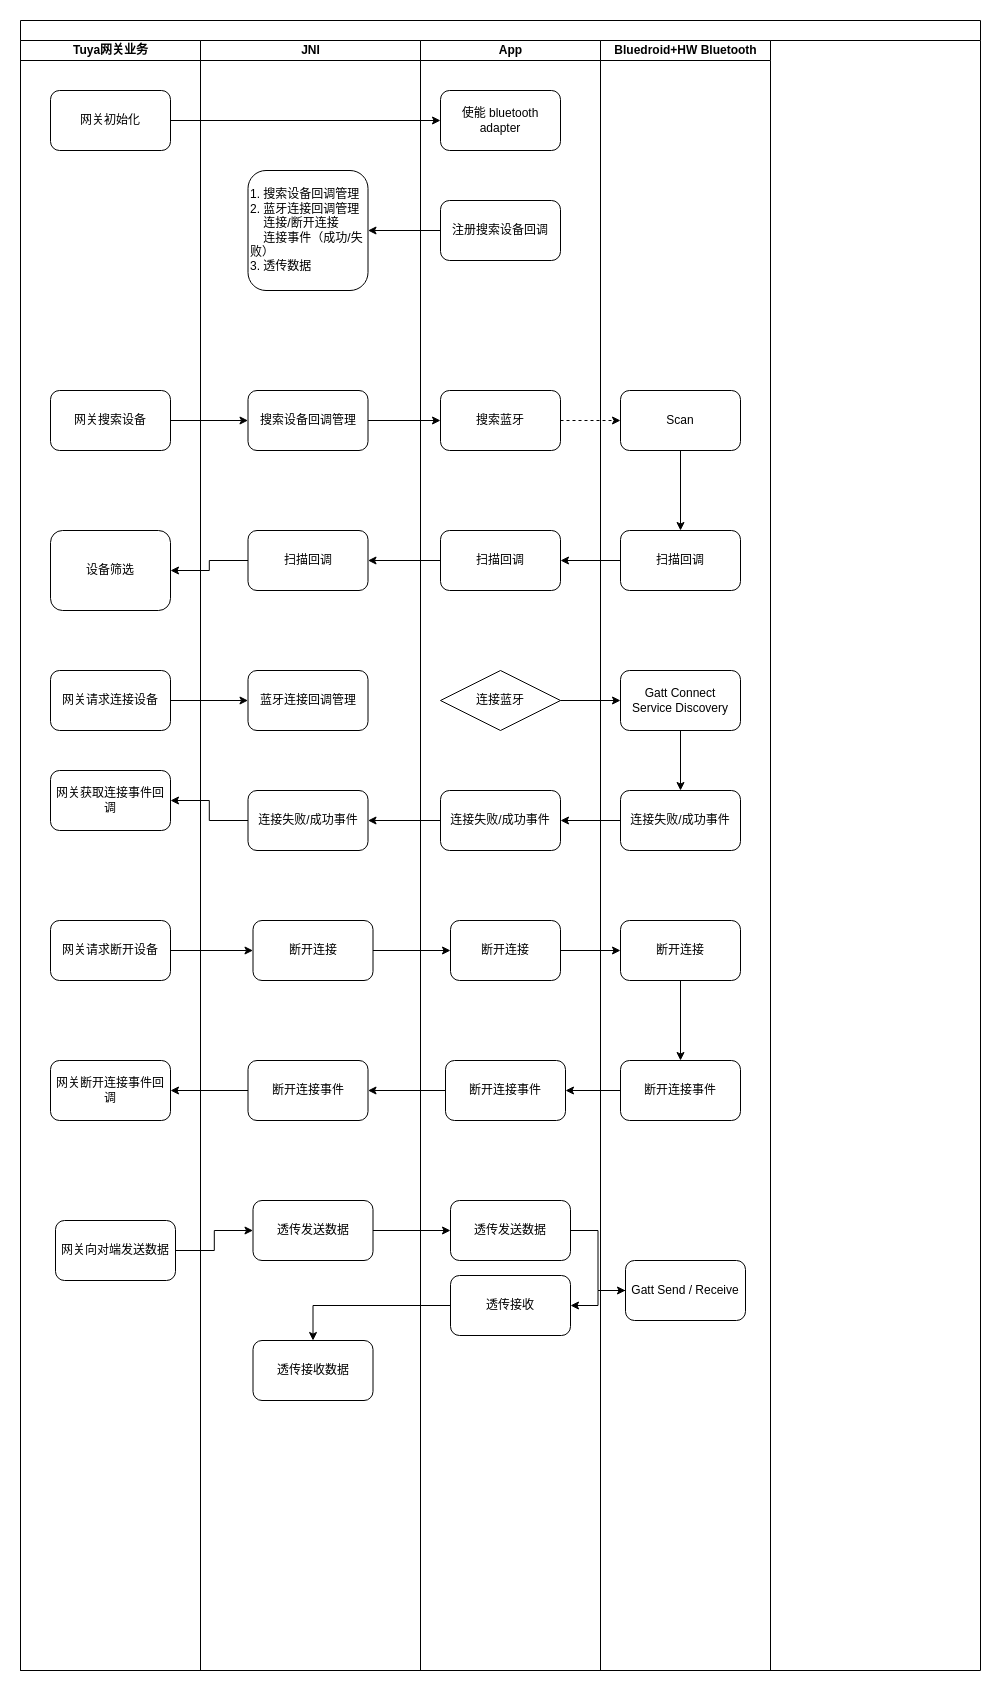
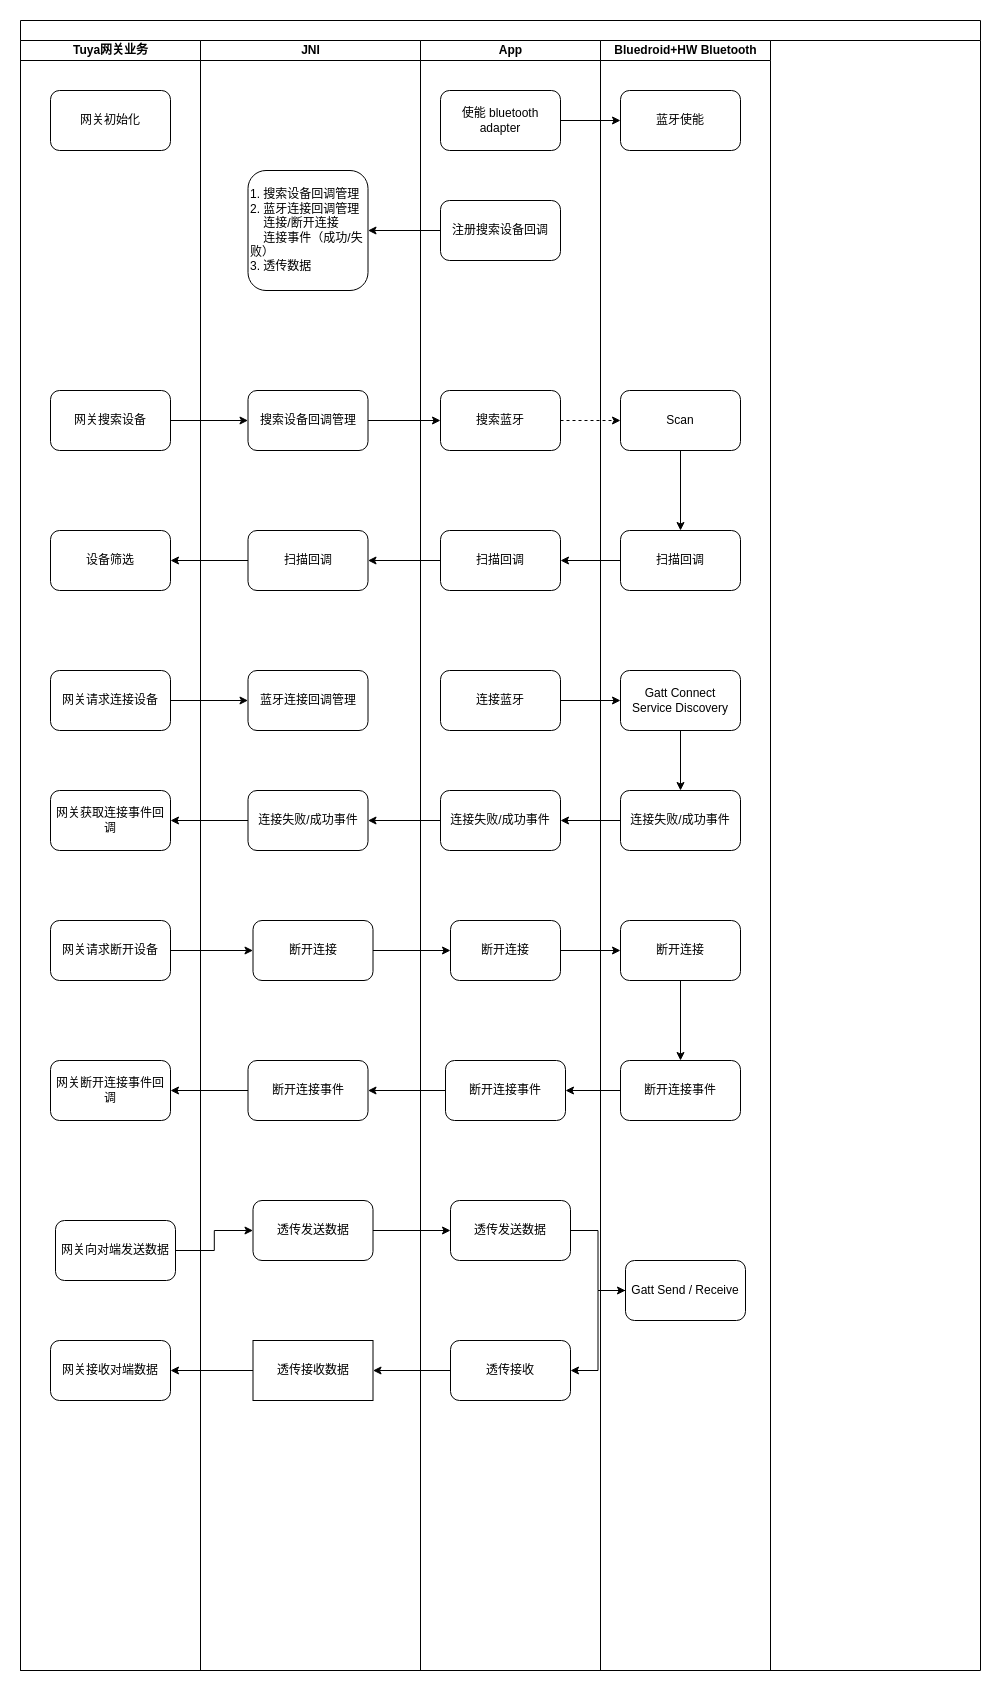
- <mxCell id="44" value="" style="endArrow=classic;html=1;exitX=1;exitY=0.5;exitDx=0;exitDy=0;" edge="1" parent="2" source="4" target="22"><mxGeometry width="50" height="50" relative="1" as="geometry"><mxPoint x="280" y="180" as="sourcePoint" /><mxPoint x="200" y="110" as="targetPoint" /></mxGeometry></mxCell>
+ <mxCell id="47" style="edgeStyle=orthogonalEdgeStyle;rounded=0;orthogonalLoop=1;jettySize=auto;html=1;exitX=1;exitY=0.5;exitDx=0;exitDy=0;entryX=0;entryY=0.5;entryDx=0;entryDy=0;" edge="1" parent="2" source="22" target="33"><mxGeometry relative="1" as="geometry" /></mxCell>
+ <mxCell id="33" value="蓝牙使能" style="rounded=1;whiteSpace=wrap;html=1;" vertex="1" parent="32"><mxGeometry x="20" y="50" width="120" height="60" as="geometry" /></mxCell>
- <mxCell id="6" value="设备筛选" style="whiteSpace=wrap;html=1;rounded=1;" vertex="1" parent="3"><mxGeometry x="30" y="490" width="120" height="80" as="geometry" /></mxCell>
+ <mxCell id="6" value="设备筛选" style="whiteSpace=wrap;html=1;rounded=1;" vertex="1" parent="3"><mxGeometry x="30" y="490" width="120" height="60" as="geometry" /></mxCell>
- <mxCell id="26" value="连接蓝牙" style="rhombus;whiteSpace=wrap;html=1;" vertex="1" parent="21"><mxGeometry x="20" y="630" width="120" height="60" as="geometry" /></mxCell>
+ <mxCell id="26" value="连接蓝牙" style="whiteSpace=wrap;html=1;rounded=1;" vertex="1" parent="21"><mxGeometry x="20" y="630" width="120" height="60" as="geometry" /></mxCell>
- <mxCell id="7" value="网关获取连接事件回调" style="whiteSpace=wrap;html=1;rounded=1;" vertex="1" parent="3"><mxGeometry x="30" y="730" width="120" height="60" as="geometry" /></mxCell>
+ <mxCell id="7" value="网关获取连接事件回调" style="whiteSpace=wrap;html=1;rounded=1;" vertex="1" parent="3"><mxGeometry x="30" y="750" width="120" height="60" as="geometry" /></mxCell>
- <mxCell id="31" value="透传接收" style="whiteSpace=wrap;html=1;rounded=1;" vertex="1" parent="21"><mxGeometry x="30" y="1235" width="120" height="60" as="geometry" /></mxCell>
+ <mxCell id="31" value="透传接收" style="whiteSpace=wrap;html=1;rounded=1;" vertex="1" parent="21"><mxGeometry x="30" y="1300" width="120" height="60" as="geometry" /></mxCell>
+ <mxCell id="10" value="网关接收对端数据" style="whiteSpace=wrap;html=1;rounded=1;" vertex="1" parent="3"><mxGeometry x="30" y="1300" width="120" height="60" as="geometry" /></mxCell>
+ <mxCell id="64" value="" style="edgeStyle=orthogonalEdgeStyle;rounded=0;orthogonalLoop=1;jettySize=auto;html=1;" edge="1" parent="2" source="20" target="10"><mxGeometry relative="1" as="geometry" /></mxCell>
- <mxCell id="20" value="透传接收数据" style="whiteSpace=wrap;html=1;rounded=1;" vertex="1" parent="11"><mxGeometry x="52.5" y="1300" width="120" height="60" as="geometry" /></mxCell>
+ <mxCell id="20" value="透传接收数据" style="whiteSpace=wrap;html=1;rounded=0;" vertex="1" parent="11"><mxGeometry x="52.5" y="1300" width="120" height="60" as="geometry" /></mxCell>
